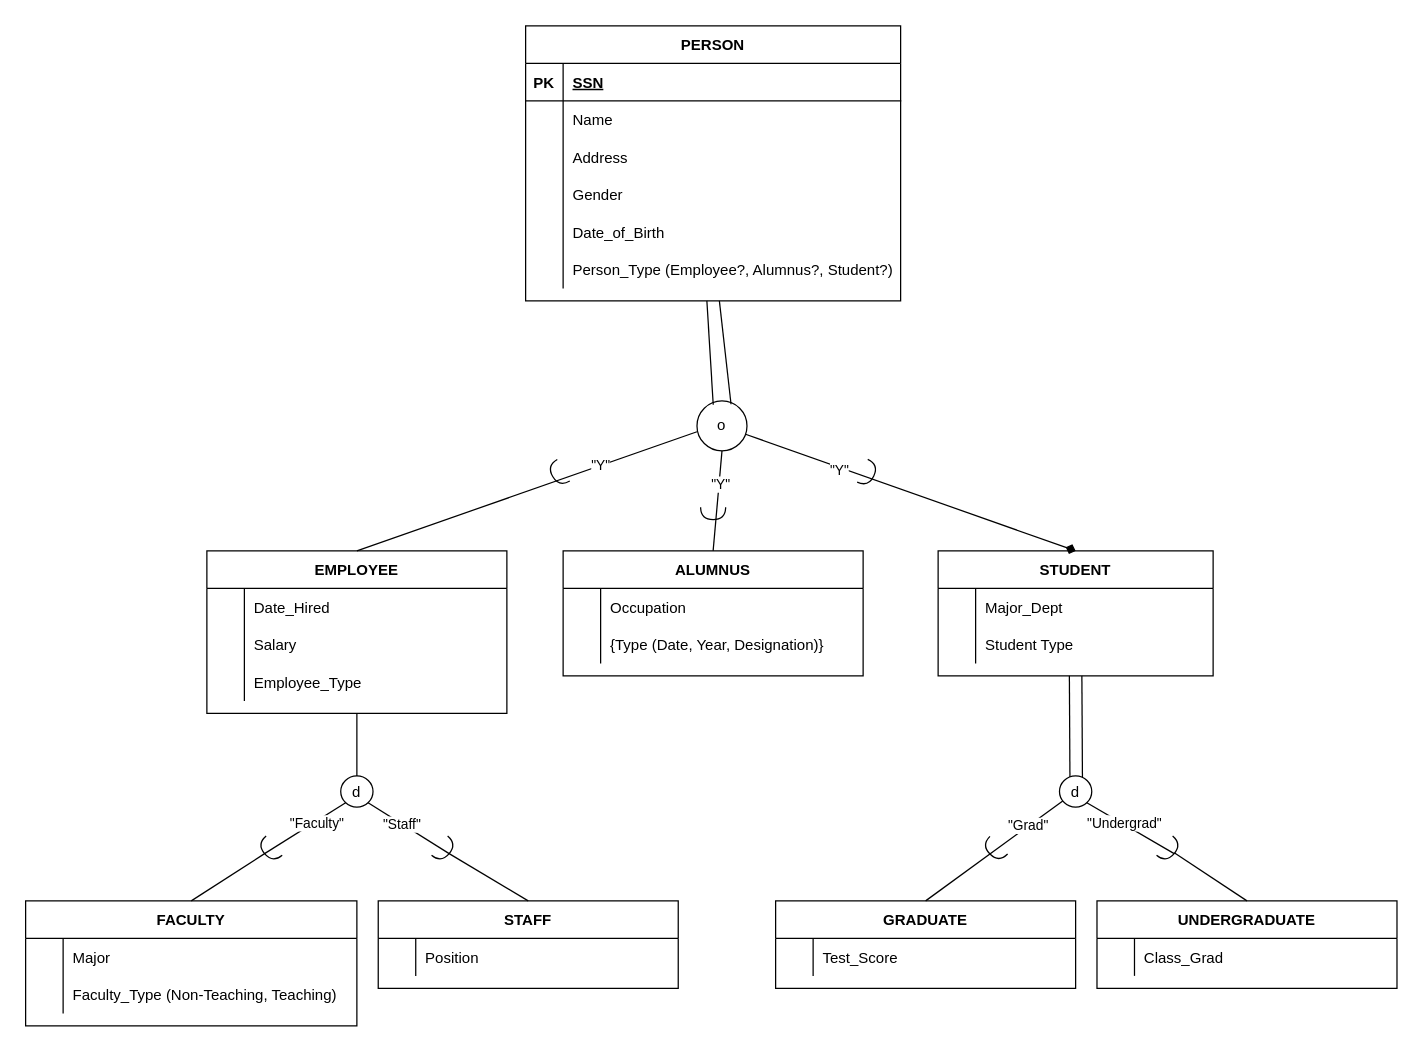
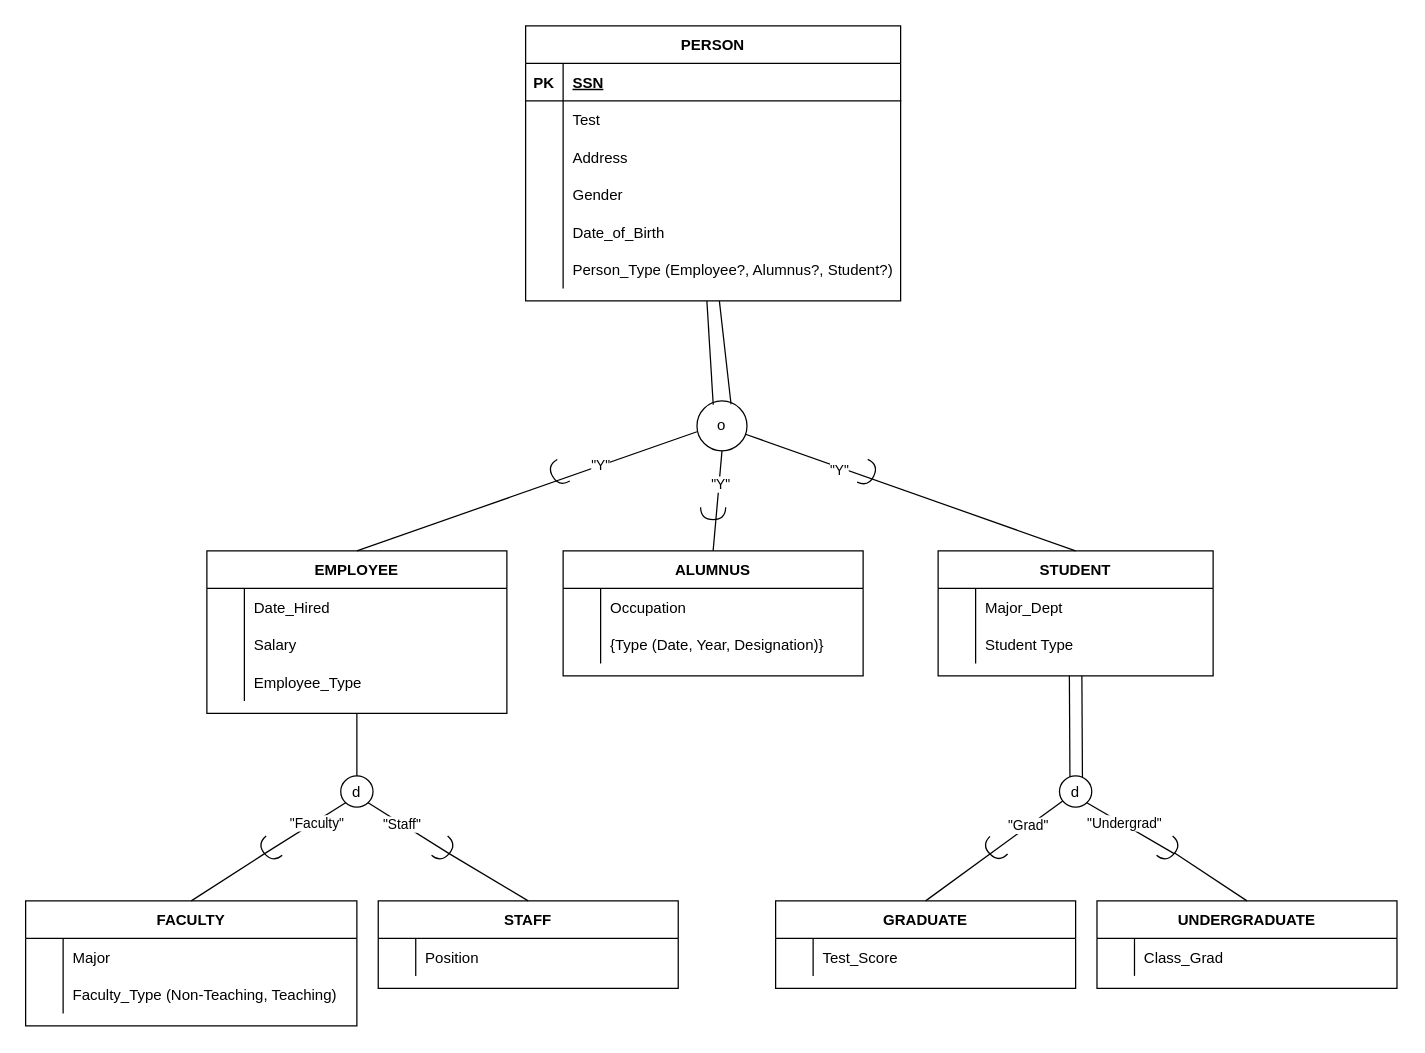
- <mxCell id="8" value="Name" style="shape=partialRectangle;connectable=0;fillColor=none;top=0;left=0;bottom=0;right=0;align=left;spacingLeft=6;overflow=hidden;" parent="6" vertex="1"><mxGeometry x="30" width="270" height="30" as="geometry"><mxRectangle width="270" height="30" as="alternateBounds" /></mxGeometry></mxCell>
+ <mxCell id="8" value="Test" style="shape=partialRectangle;connectable=0;fillColor=none;top=0;left=0;bottom=0;right=0;align=left;spacingLeft=6;overflow=hidden;" parent="6" vertex="1"><mxGeometry x="30" width="270" height="30" as="geometry"><mxRectangle width="270" height="30" as="alternateBounds" /></mxGeometry></mxCell>
- <mxCell id="50" value="" style="endArrow=diamond;html=1;rounded=0;entryX=0.5;entryY=0;entryDx=0;entryDy=0;" parent="1" source="21" target="39" edge="1"><mxGeometry relative="1" as="geometry"><mxPoint x="660" y="420" as="sourcePoint" /><mxPoint x="670.5" y="570" as="targetPoint" /></mxGeometry></mxCell>
+ <mxCell id="50" value="" style="endArrow=none;html=1;rounded=0;entryX=0.5;entryY=0;entryDx=0;entryDy=0;" parent="1" source="21" target="39" edge="1"><mxGeometry relative="1" as="geometry"><mxPoint x="660" y="420" as="sourcePoint" /><mxPoint x="670.5" y="570" as="targetPoint" /></mxGeometry></mxCell>
